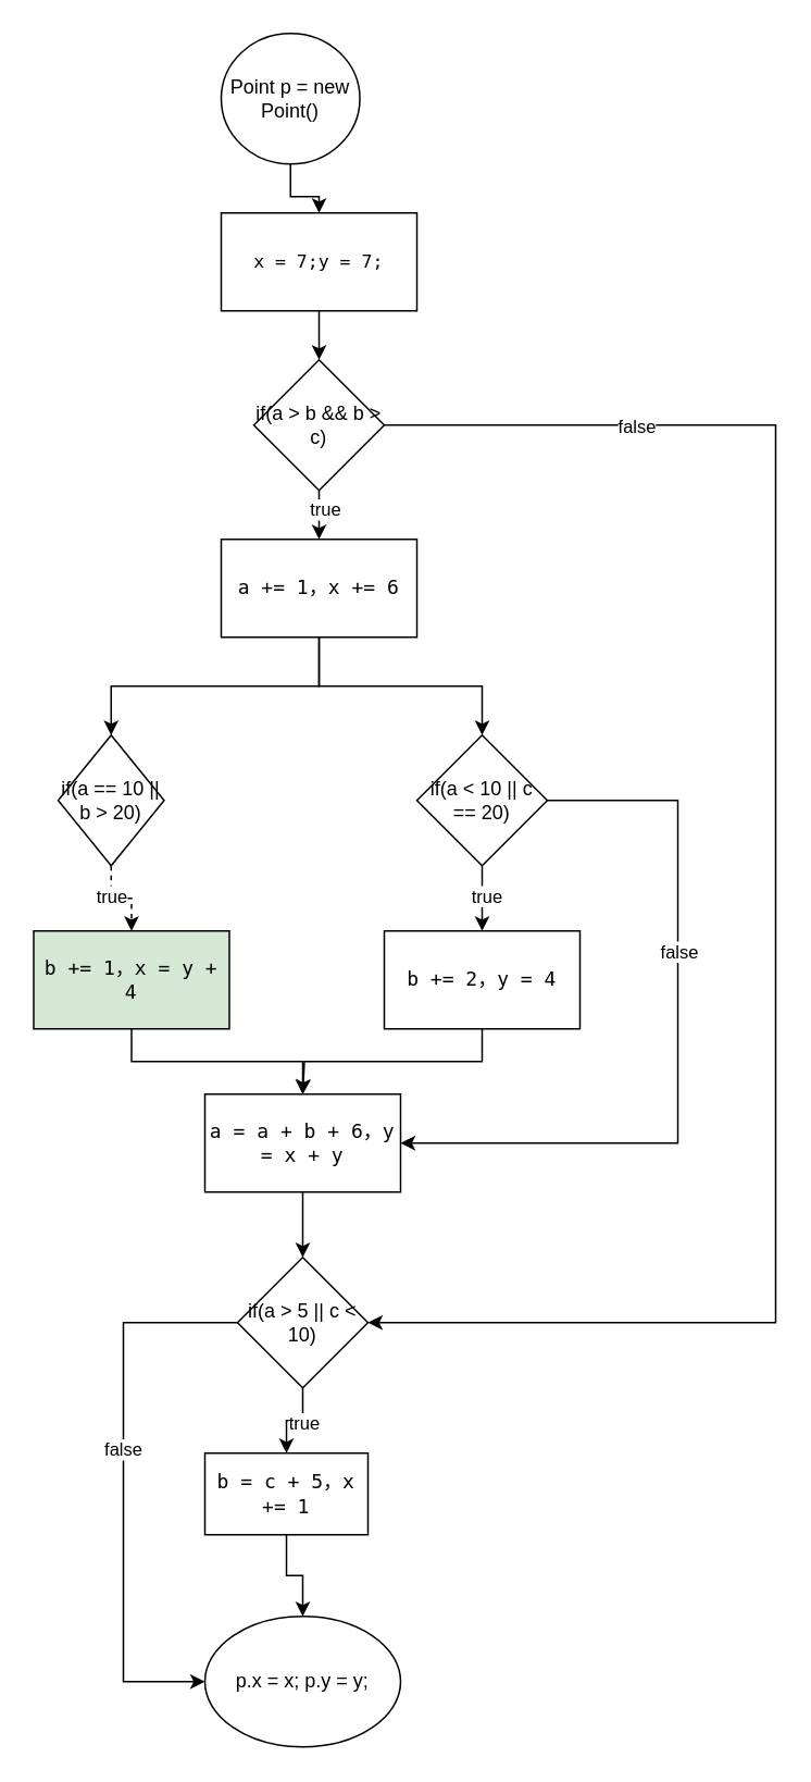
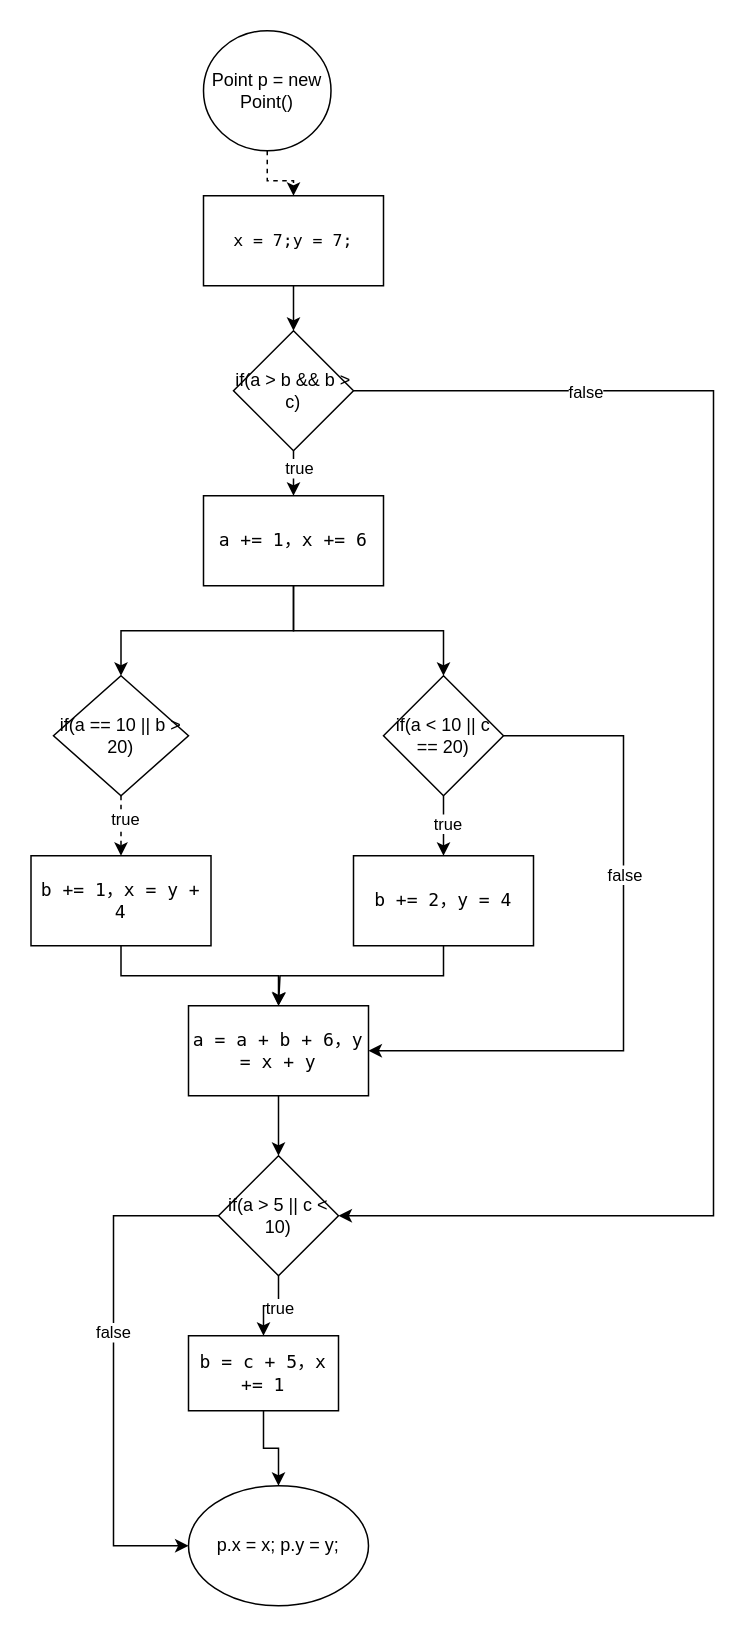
- <mxCell id="2" value="" style="edgeStyle=orthogonalEdgeStyle;rounded=0;orthogonalLoop=1;jettySize=auto;html=1;" edge="1" parent="1" source="3" target="5"><mxGeometry relative="1" as="geometry" /></mxCell>
+ <mxCell id="2" value="" style="edgeStyle=orthogonalEdgeStyle;rounded=0;orthogonalLoop=1;jettySize=auto;html=1;dashed=1;" edge="1" parent="1" source="3" target="5"><mxGeometry relative="1" as="geometry" /></mxCell>
- <mxCell id="16" value="if(a == 10 || b &amp;gt; 20)" style="rhombus;whiteSpace=wrap;html=1;" vertex="1" parent="1"><mxGeometry x="35" y="450" width="65" height="80" as="geometry" /></mxCell>
+ <mxCell id="16" value="if(a == 10 || b &amp;gt; 20)" style="rhombus;whiteSpace=wrap;html=1;" vertex="1" parent="1"><mxGeometry x="35" y="450" width="90" height="80" as="geometry" /></mxCell>
- <mxCell id="23" value="&lt;code&gt;b += 1&lt;/code&gt;，&lt;code&gt;x = y + 4&lt;/code&gt;" style="rounded=0;whiteSpace=wrap;html=1;fillColor=#d5e8d4;" vertex="1" parent="1"><mxGeometry x="20" y="570" width="120" height="60" as="geometry" /></mxCell>
+ <mxCell id="23" value="&lt;code&gt;b += 1&lt;/code&gt;，&lt;code&gt;x = y + 4&lt;/code&gt;" style="rounded=0;whiteSpace=wrap;html=1;" vertex="1" parent="1"><mxGeometry x="20" y="570" width="120" height="60" as="geometry" /></mxCell>
